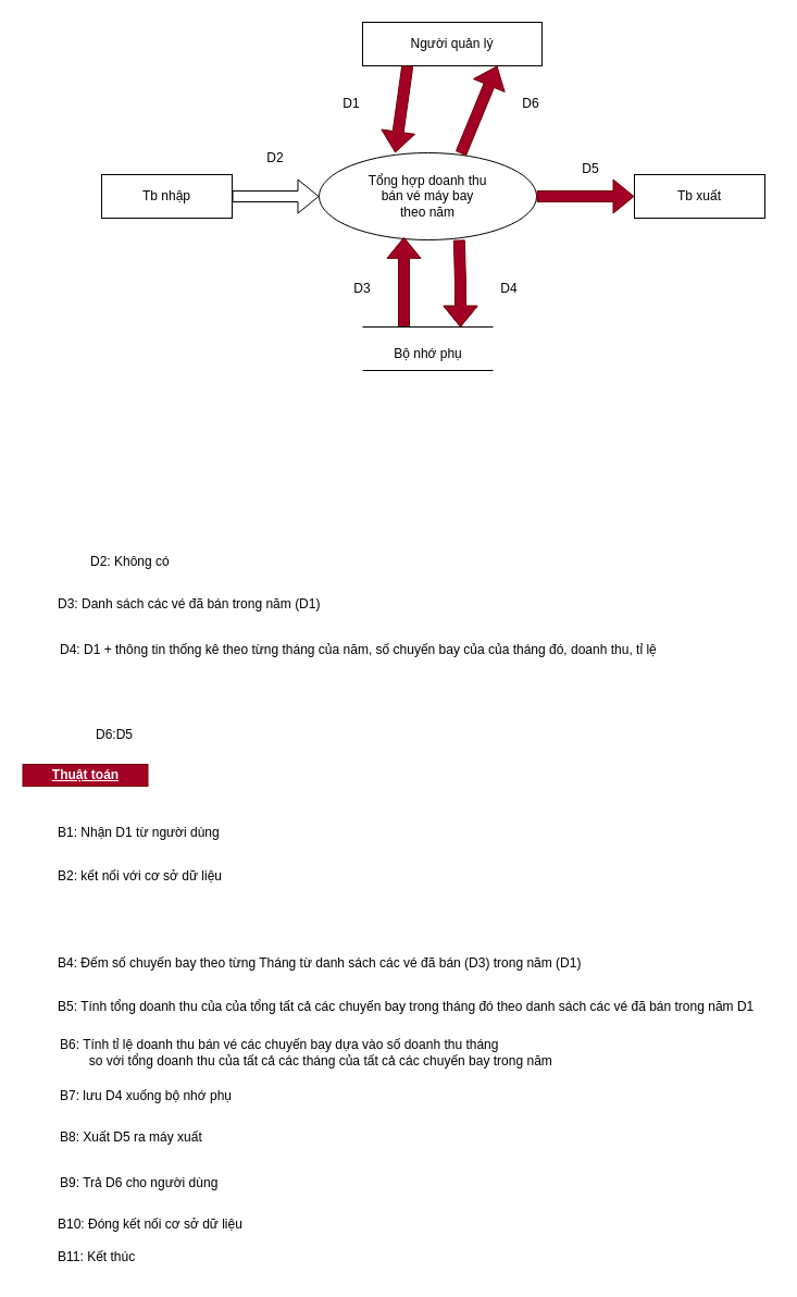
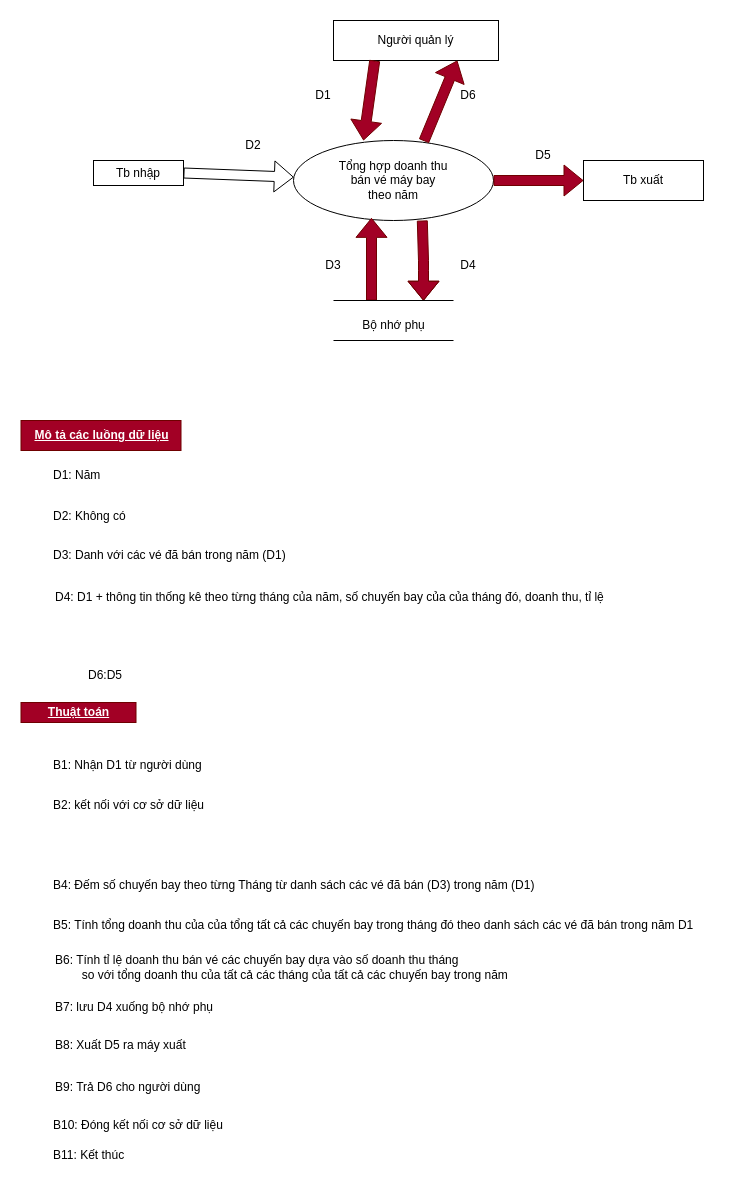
- <mxCell id="14" value="D6" style="text;html=1;align=center;verticalAlign=middle;whiteSpace=wrap;rounded=0;" parent="1" vertex="1"><mxGeometry x="458" y="80" width="60" height="30" as="geometry" /></mxCell>
+ <mxCell id="14" value="D6" style="text;html=1;align=center;verticalAlign=middle;whiteSpace=wrap;rounded=0;" parent="1" vertex="1"><mxGeometry x="438" y="80" width="60" height="30" as="geometry" /></mxCell>
- <mxCell id="5" value="Tb nhập" style="rounded=0;whiteSpace=wrap;html=1;" parent="1" vertex="1"><mxGeometry x="93" y="160" width="120" height="40" as="geometry" /></mxCell>
+ <mxCell id="5" value="Tb nhập" style="rounded=0;whiteSpace=wrap;html=1;" parent="1" vertex="1"><mxGeometry x="93" y="160" width="90" height="25" as="geometry" /></mxCell>
+ <mxCell id="24" value="&lt;b&gt;&lt;u&gt;Mô tả các luồng dữ liệu&lt;/u&gt;&lt;/b&gt;" style="text;html=1;align=center;verticalAlign=middle;resizable=0;points=[];autosize=1;strokeColor=#6F0000;fillColor=#a20025;fontColor=#ffffff;" parent="1" vertex="1"><mxGeometry x="20.5" y="420" width="160" height="30" as="geometry" /></mxCell>
+ <mxCell id="19" value="D1: Năm" style="text;html=1;align=left;verticalAlign=middle;resizable=0;points=[];autosize=1;strokeColor=none;fillColor=none;" parent="1" vertex="1"><mxGeometry x="50.5" y="460" width="70" height="30" as="geometry" /></mxCell>
- <mxCell id="20" value="D2: Không có" style="text;html=1;align=left;verticalAlign=middle;resizable=0;points=[];autosize=1;strokeColor=none;fillColor=none;" parent="1" vertex="1"><mxGeometry x="80.5" y="501" width="100" height="30" as="geometry" /></mxCell>
+ <mxCell id="20" value="D2: Không có" style="text;html=1;align=left;verticalAlign=middle;resizable=0;points=[];autosize=1;strokeColor=none;fillColor=none;" parent="1" vertex="1"><mxGeometry x="50.5" y="501" width="100" height="30" as="geometry" /></mxCell>
- <mxCell id="21" value="D3: Danh sách các vé đã bán trong năm (D1)&amp;nbsp;" style="text;html=1;align=left;verticalAlign=middle;resizable=0;points=[];autosize=1;strokeColor=none;fillColor=none;" parent="1" vertex="1"><mxGeometry x="50.5" y="540" width="270" height="30" as="geometry" /></mxCell>
+ <mxCell id="21" value="D3: Danh với các vé đã bán trong năm (D1)&amp;nbsp;" style="text;html=1;align=left;verticalAlign=middle;resizable=0;points=[];autosize=1;strokeColor=none;fillColor=none;" parent="1" vertex="1"><mxGeometry x="50.5" y="540" width="270" height="30" as="geometry" /></mxCell>
